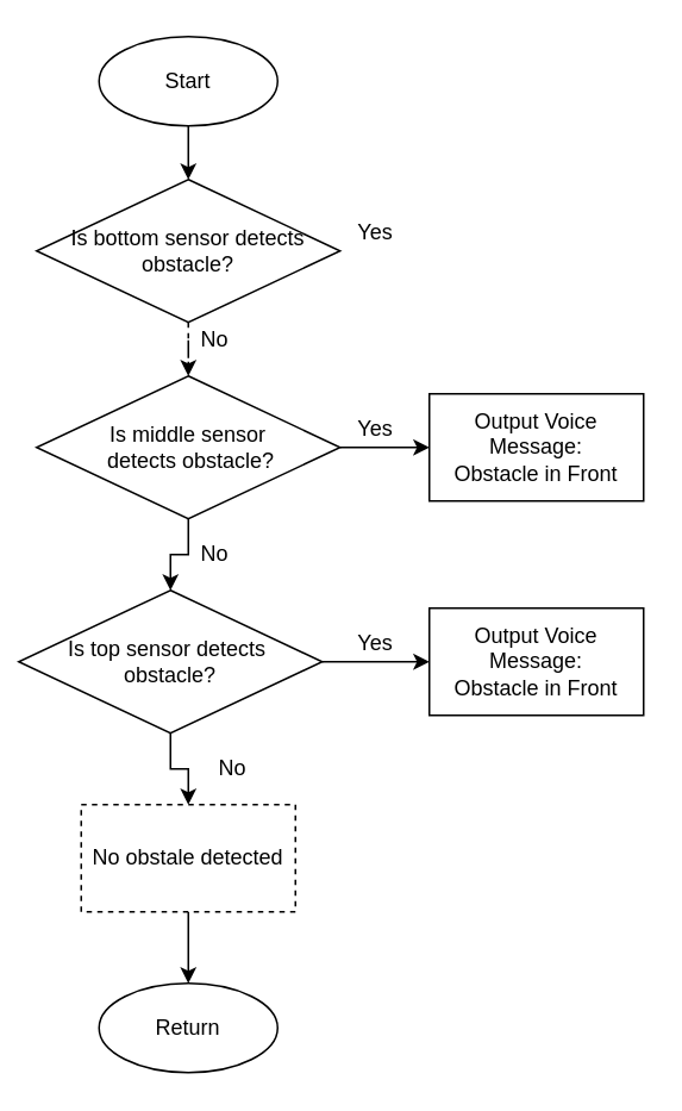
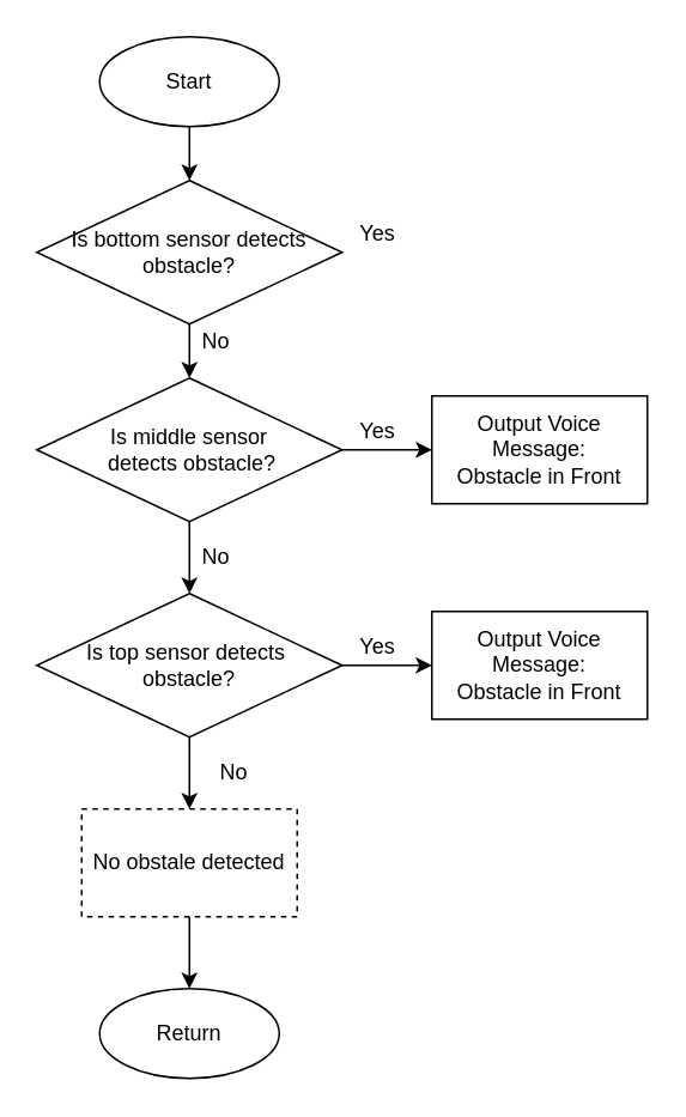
- <mxCell id="4" value="" style="edgeStyle=orthogonalEdgeStyle;rounded=0;orthogonalLoop=1;jettySize=auto;html=1;dashed=1;" edge="1" parent="1" source="5" target="8"><mxGeometry relative="1" as="geometry" /></mxCell>
+ <mxCell id="4" value="" style="edgeStyle=orthogonalEdgeStyle;rounded=0;orthogonalLoop=1;jettySize=auto;html=1;" edge="1" parent="1" source="5" target="8"><mxGeometry relative="1" as="geometry" /></mxCell>
- <mxCell id="11" value="Is top sensor detects&amp;nbsp;&lt;br&gt;obstacle?" style="rhombus;whiteSpace=wrap;html=1;" vertex="1" parent="1"><mxGeometry x="10" y="330" width="170" height="80" as="geometry" /></mxCell>
+ <mxCell id="11" value="Is top sensor detects&amp;nbsp;&lt;br&gt;obstacle?" style="rhombus;whiteSpace=wrap;html=1;" vertex="1" parent="1"><mxGeometry x="20" y="330" width="170" height="80" as="geometry" /></mxCell>
